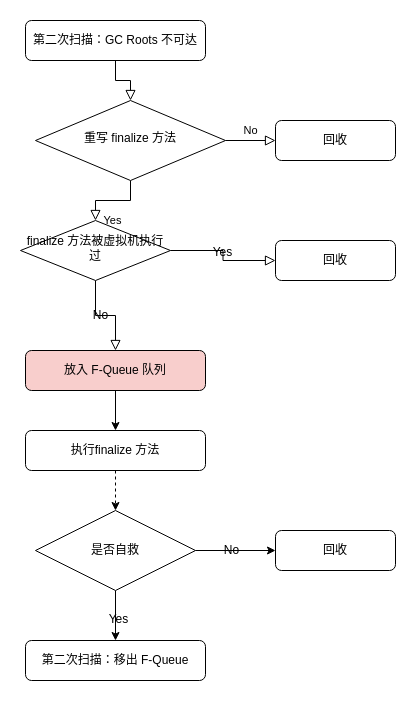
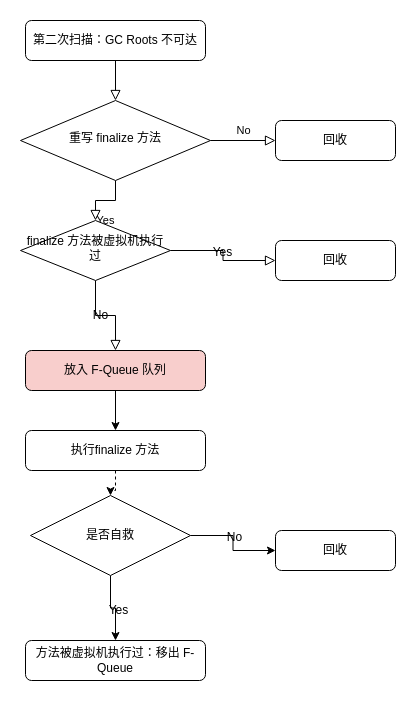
- <mxCell id="6" value="重写 finalize 方法" style="rhombus;whiteSpace=wrap;html=1;shadow=0;fontFamily=Helvetica;fontSize=12;align=center;strokeWidth=1;spacing=6;spacingTop=-4;labelBorderColor=none;labelBackgroundColor=none;" parent="1" vertex="1"><mxGeometry x="35" y="100" width="190" height="80" as="geometry" /></mxCell>
+ <mxCell id="6" value="重写 finalize 方法" style="rhombus;whiteSpace=wrap;html=1;shadow=0;fontFamily=Helvetica;fontSize=12;align=center;strokeWidth=1;spacing=6;spacingTop=-4;labelBorderColor=none;labelBackgroundColor=none;" parent="1" vertex="1"><mxGeometry x="20" y="100" width="190" height="80" as="geometry" /></mxCell>
- <mxCell id="22" value="是否自救" style="strokeWidth=1;html=1;shape=mxgraph.flowchart.decision;whiteSpace=wrap;labelBorderColor=none;labelBackgroundColor=none;" parent="1" vertex="1"><mxGeometry x="35" y="510" width="160" height="80" as="geometry" /></mxCell>
+ <mxCell id="22" value="是否自救" style="strokeWidth=1;html=1;shape=mxgraph.flowchart.decision;whiteSpace=wrap;labelBorderColor=none;labelBackgroundColor=none;" parent="1" vertex="1"><mxGeometry x="30" y="495" width="160" height="80" as="geometry" /></mxCell>
- <mxCell id="23" value="第二次扫描：移出 F-Queue" style="rounded=1;whiteSpace=wrap;html=1;fontSize=12;glass=0;strokeWidth=1;shadow=0;labelBorderColor=none;labelBackgroundColor=none;" parent="1" vertex="1"><mxGeometry x="25" y="640" width="180" height="40" as="geometry" /></mxCell>
+ <mxCell id="23" value="方法被虚拟机执行过：移出 F-Queue" style="rounded=1;whiteSpace=wrap;html=1;fontSize=12;glass=0;strokeWidth=1;shadow=0;labelBorderColor=none;labelBackgroundColor=none;" parent="1" vertex="1"><mxGeometry x="25" y="640" width="180" height="40" as="geometry" /></mxCell>
